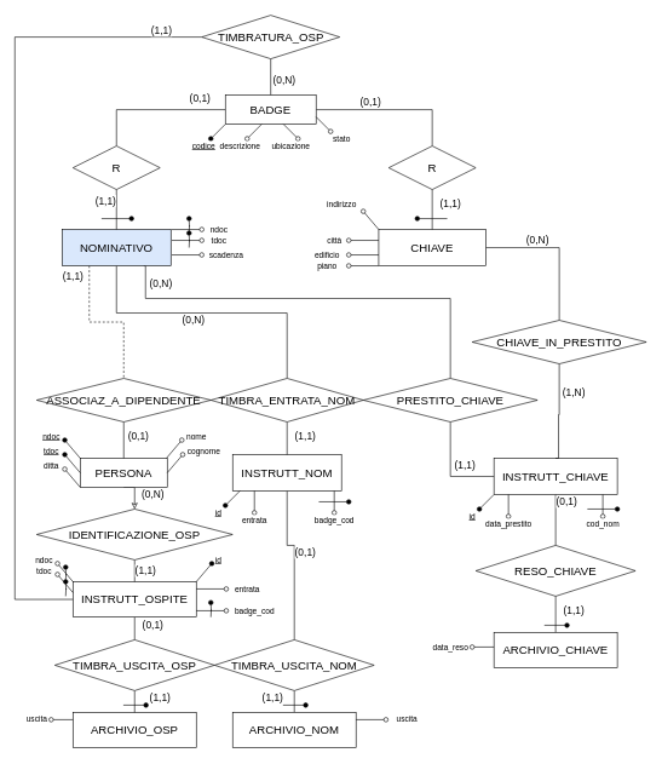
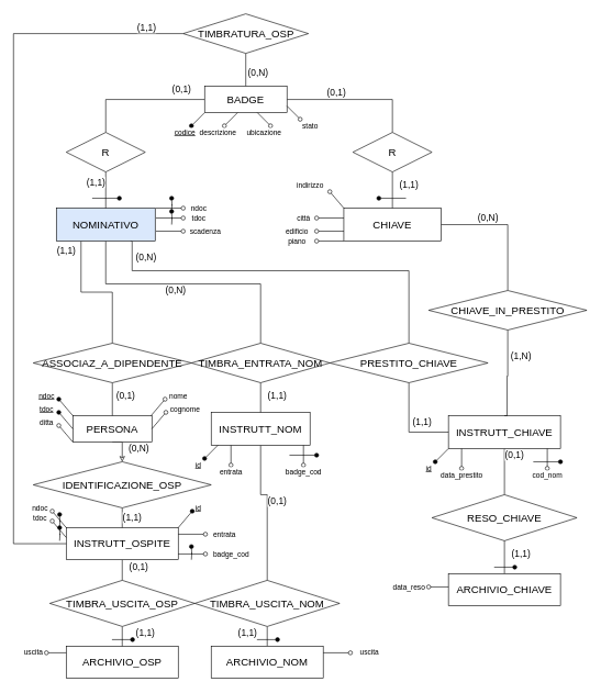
- <mxCell id="8" value="(1,1)" style="edgeStyle=orthogonalEdgeStyle;rounded=0;orthogonalLoop=1;jettySize=auto;html=1;exitX=0.25;exitY=1;exitDx=0;exitDy=0;entryX=0.5;entryY=0;entryDx=0;entryDy=0;fontSize=14;startArrow=none;startFill=0;endArrow=none;endFill=0;dashed=1;" parent="1" source="9" target="25" edge="1"><mxGeometry x="-0.852" y="-22" relative="1" as="geometry"><mxPoint as="offset" /></mxGeometry></mxCell>
+ <mxCell id="8" value="(1,1)" style="edgeStyle=orthogonalEdgeStyle;rounded=0;orthogonalLoop=1;jettySize=auto;html=1;exitX=0.25;exitY=1;exitDx=0;exitDy=0;entryX=0.5;entryY=0;entryDx=0;entryDy=0;fontSize=14;startArrow=none;startFill=0;endArrow=none;endFill=0;" parent="1" source="9" target="25" edge="1"><mxGeometry x="-0.852" y="-22" relative="1" as="geometry"><mxPoint as="offset" /></mxGeometry></mxCell>
